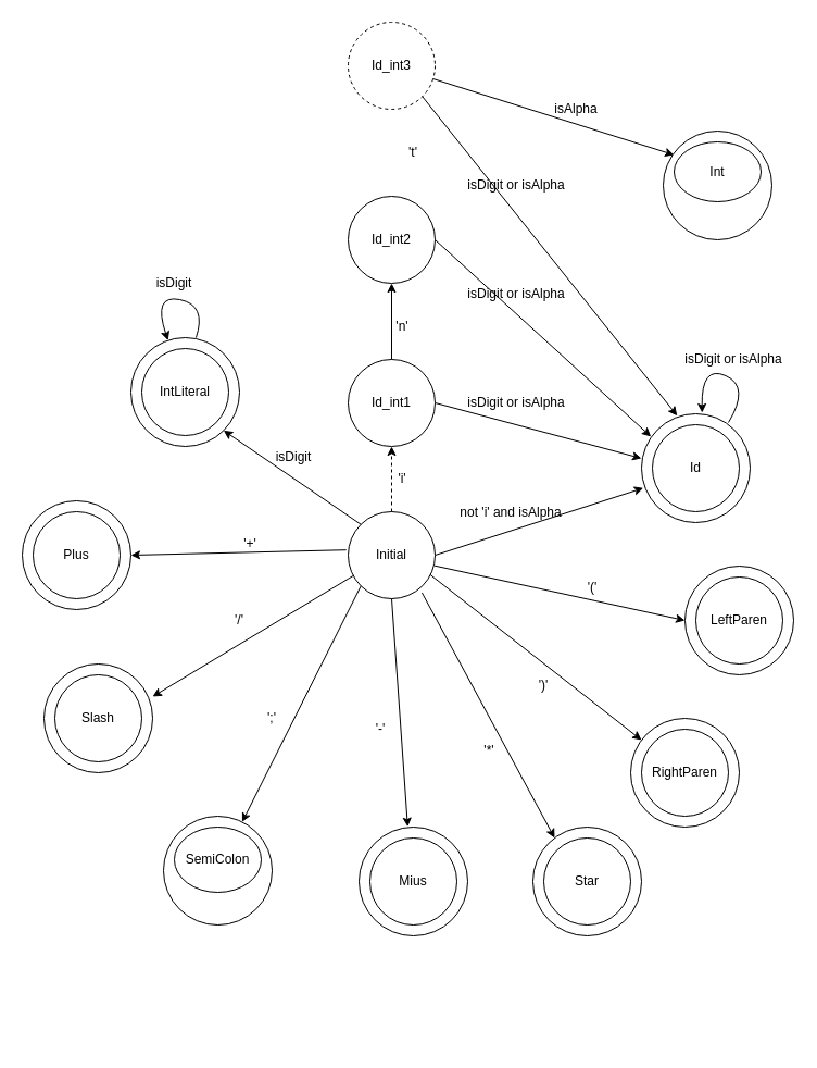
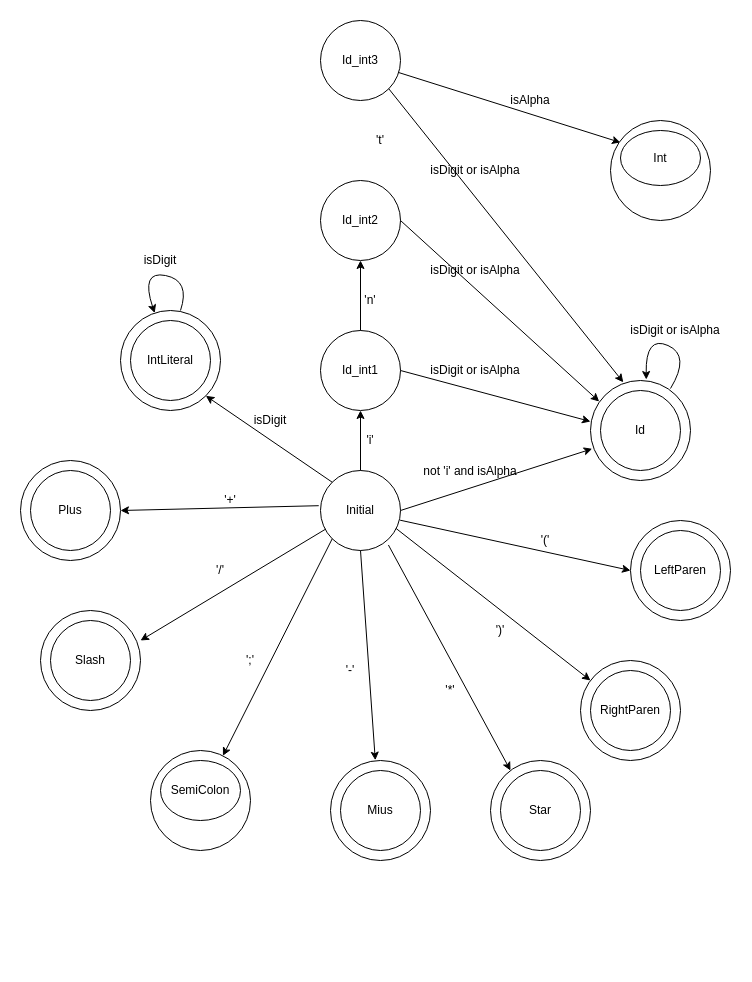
- <mxCell id="5" value="Id_int3" style="ellipse;whiteSpace=wrap;html=1;aspect=fixed;dashed=1;" vertex="1" parent="1"><mxGeometry x="320" y="20" width="80" height="80" as="geometry" /></mxCell>
+ <mxCell id="5" value="Id_int3" style="ellipse;whiteSpace=wrap;html=1;aspect=fixed;" vertex="1" parent="1"><mxGeometry x="320" y="20" width="80" height="80" as="geometry" /></mxCell>
- <mxCell id="6" value="" style="endArrow=classic;html=1;entryX=0.5;entryY=1;entryDx=0;entryDy=0;exitX=0.5;exitY=0;exitDx=0;exitDy=0;dashed=1;" edge="1" parent="1" source="2" target="3"><mxGeometry width="50" height="50" relative="1" as="geometry"><mxPoint x="370" y="478" as="sourcePoint" /><mxPoint x="250" y="390" as="targetPoint" /></mxGeometry></mxCell>
+ <mxCell id="6" value="" style="endArrow=classic;html=1;entryX=0.5;entryY=1;entryDx=0;entryDy=0;exitX=0.5;exitY=0;exitDx=0;exitDy=0;" edge="1" parent="1" source="2" target="3"><mxGeometry width="50" height="50" relative="1" as="geometry"><mxPoint x="370" y="478" as="sourcePoint" /><mxPoint x="250" y="390" as="targetPoint" /></mxGeometry></mxCell>
